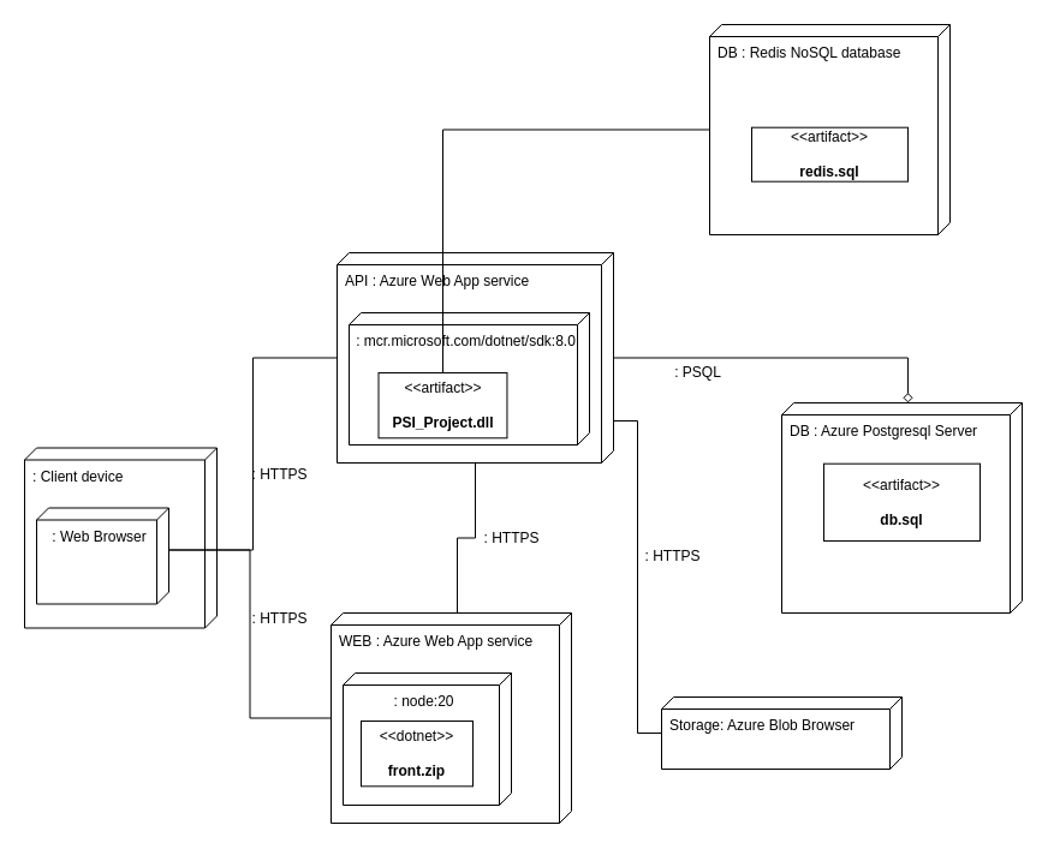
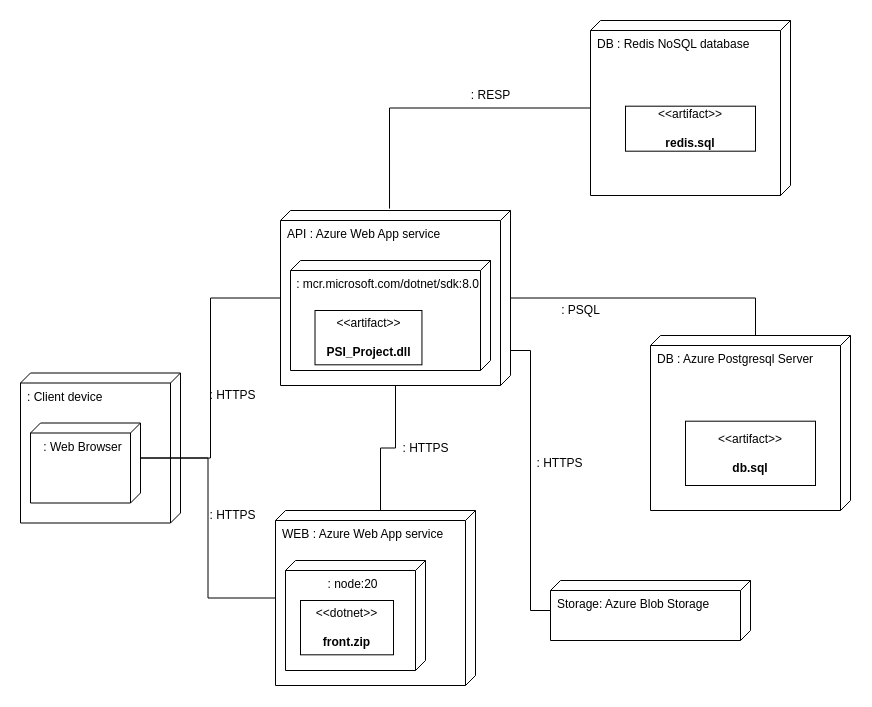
+ <mxCell id="26" value=": RESP" style="text;html=1;align=center;verticalAlign=middle;resizable=0;points=[];autosize=1;strokeColor=none;fillColor=none;" parent="1" vertex="1"><mxGeometry x="460" y="80" width="60" height="30" as="geometry" /></mxCell>
- <mxCell id="25" style="edgeStyle=orthogonalEdgeStyle;rounded=0;orthogonalLoop=1;jettySize=auto;html=1;endArrow=none;endFill=0;" parent="1" source="23" target="4" edge="1"><mxGeometry relative="1" as="geometry" /></mxCell>
+ <mxCell id="25" style="edgeStyle=orthogonalEdgeStyle;rounded=0;orthogonalLoop=1;jettySize=auto;html=1;entryX=-0.011;entryY=0.526;entryDx=0;entryDy=0;entryPerimeter=0;endArrow=none;endFill=0;" parent="1" source="23" target="2" edge="1"><mxGeometry relative="1" as="geometry" /></mxCell>
- <mxCell id="10" style="edgeStyle=orthogonalEdgeStyle;rounded=0;orthogonalLoop=1;jettySize=auto;html=1;entryX=0;entryY=0;entryDx=0;entryDy=95;entryPerimeter=0;endArrow=diamond;endFill=0;" parent="1" source="2" target="8" edge="1"><mxGeometry relative="1" as="geometry" /></mxCell>
+ <mxCell id="10" style="edgeStyle=orthogonalEdgeStyle;rounded=0;orthogonalLoop=1;jettySize=auto;html=1;entryX=0;entryY=0;entryDx=0;entryDy=95;entryPerimeter=0;endArrow=none;endFill=0;" parent="1" source="2" target="8" edge="1"><mxGeometry relative="1" as="geometry" /></mxCell>
- <mxCell id="9" value="&amp;lt;&amp;lt;artifact&amp;gt;&amp;gt;&lt;br&gt;&lt;br&gt;&lt;b&gt;db.sql&lt;/b&gt;" style="html=1;align=center;verticalAlign=middle;dashed=0;whiteSpace=wrap;" parent="8" vertex="1"><mxGeometry x="35" y="50.69" width="130" height="64.31" as="geometry" /></mxCell>
+ <mxCell id="9" value="&amp;lt;&amp;lt;artifact&amp;gt;&amp;gt;&lt;br&gt;&lt;br&gt;&lt;b&gt;db.sql&lt;/b&gt;" style="html=1;align=center;verticalAlign=middle;dashed=0;whiteSpace=wrap;" parent="8" vertex="1"><mxGeometry x="35" y="85.69" width="130" height="64.31" as="geometry" /></mxCell>
- <mxCell id="20" value="Storage: Azure Blob Browser" style="verticalAlign=top;align=left;shape=cube;size=10;direction=south;fontStyle=0;html=1;boundedLbl=1;spacingLeft=5;whiteSpace=wrap;" parent="1" vertex="1"><mxGeometry x="550" y="580" width="200" height="60" as="geometry" /></mxCell>
+ <mxCell id="20" value="Storage: Azure Blob Storage" style="verticalAlign=top;align=left;shape=cube;size=10;direction=south;fontStyle=0;html=1;boundedLbl=1;spacingLeft=5;whiteSpace=wrap;" parent="1" vertex="1"><mxGeometry x="550" y="580" width="200" height="60" as="geometry" /></mxCell>
